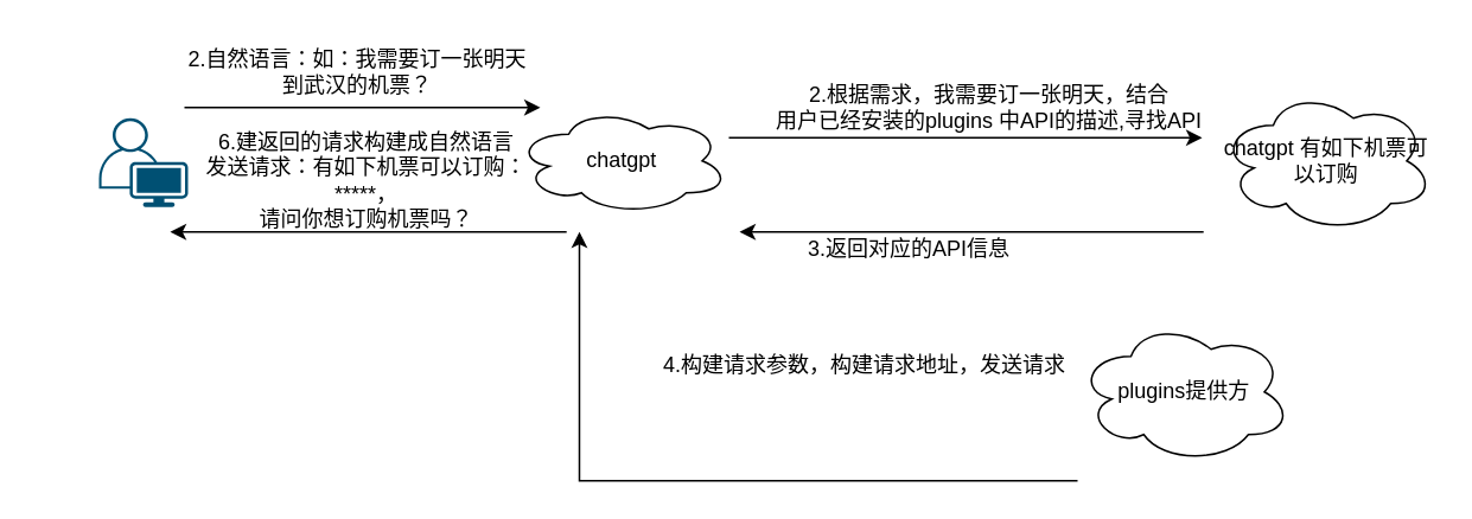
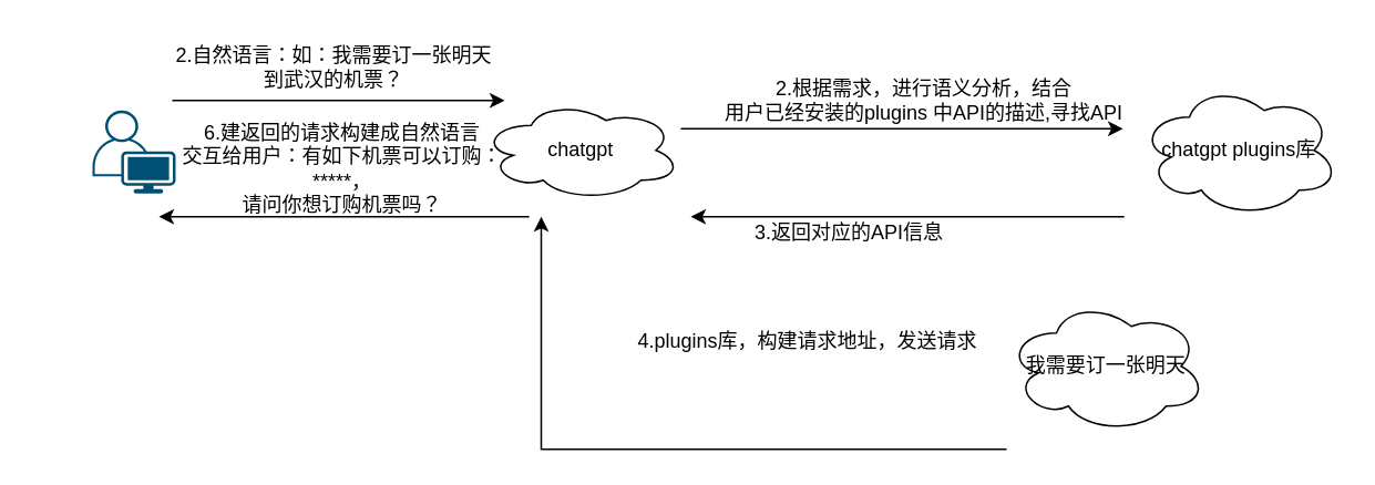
- <mxCell id="8" value="2.根据需求，我需要订一张明天，结合&lt;br&gt;用户已经安装的plugins 中API的描述,寻找API" style="text;html=1;align=center;verticalAlign=middle;resizable=0;points=[];autosize=1;strokeColor=none;fillColor=none;" vertex="1" parent="1"><mxGeometry x="425" y="40" width="260" height="40" as="geometry" /></mxCell>
+ <mxCell id="8" value="2.根据需求，进行语义分析，结合&lt;br&gt;用户已经安装的plugins 中API的描述,寻找API" style="text;html=1;align=center;verticalAlign=middle;resizable=0;points=[];autosize=1;strokeColor=none;fillColor=none;" vertex="1" parent="1"><mxGeometry x="425" y="40" width="260" height="40" as="geometry" /></mxCell>
- <mxCell id="6" value="chatgpt 有如下机票可以订购" style="ellipse;shape=cloud;whiteSpace=wrap;html=1;" vertex="1" parent="1"><mxGeometry x="685" y="50" width="120" height="80" as="geometry" /></mxCell>
+ <mxCell id="6" value="chatgpt plugins库" style="ellipse;shape=cloud;whiteSpace=wrap;html=1;" vertex="1" parent="1"><mxGeometry x="685" y="50" width="120" height="80" as="geometry" /></mxCell>
- <mxCell id="15" value="6.建返回的请求构建成自然语言&lt;br&gt;发送请求：有如下机票可以订购：&lt;br&gt;*****，&lt;br&gt;请问你想订购机票吗？" style="text;html=1;align=center;verticalAlign=middle;resizable=0;points=[];autosize=1;strokeColor=none;fillColor=none;" vertex="1" parent="1"><mxGeometry x="95" y="66" width="220" height="70" as="geometry" /></mxCell>
+ <mxCell id="15" value="6.建返回的请求构建成自然语言&lt;br&gt;交互给用户：有如下机票可以订购：&lt;br&gt;*****，&lt;br&gt;请问你想订购机票吗？" style="text;html=1;align=center;verticalAlign=middle;resizable=0;points=[];autosize=1;strokeColor=none;fillColor=none;" vertex="1" parent="1"><mxGeometry x="95" y="66" width="220" height="70" as="geometry" /></mxCell>
- <mxCell id="12" value="4.构建请求参数，构建请求地址，发送请求" style="text;html=1;align=center;verticalAlign=middle;resizable=0;points=[];autosize=1;strokeColor=none;fillColor=none;" vertex="1" parent="1"><mxGeometry x="360" y="190" width="250" height="30" as="geometry" /></mxCell>
+ <mxCell id="12" value="4.plugins库，构建请求地址，发送请求" style="text;html=1;align=center;verticalAlign=middle;resizable=0;points=[];autosize=1;strokeColor=none;fillColor=none;" vertex="1" parent="1"><mxGeometry x="360" y="190" width="250" height="30" as="geometry" /></mxCell>
- <mxCell id="7" value="plugins提供方" style="ellipse;shape=cloud;whiteSpace=wrap;html=1;" vertex="1" parent="1"><mxGeometry x="605" y="180" width="120" height="80" as="geometry" /></mxCell>
+ <mxCell id="7" value="我需要订一张明天" style="ellipse;shape=cloud;whiteSpace=wrap;html=1;" vertex="1" parent="1"><mxGeometry x="605" y="180" width="120" height="80" as="geometry" /></mxCell>
